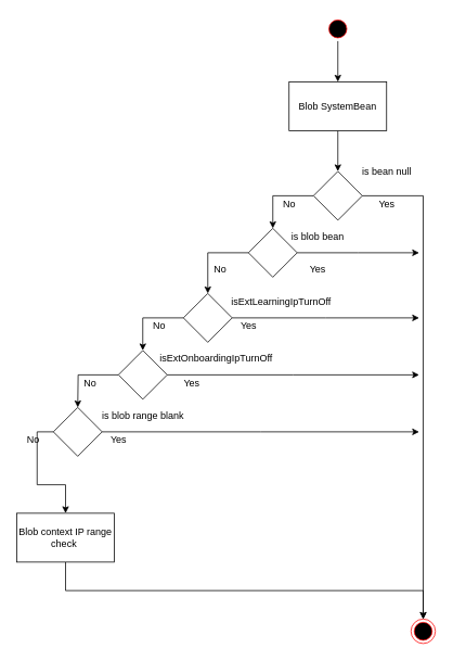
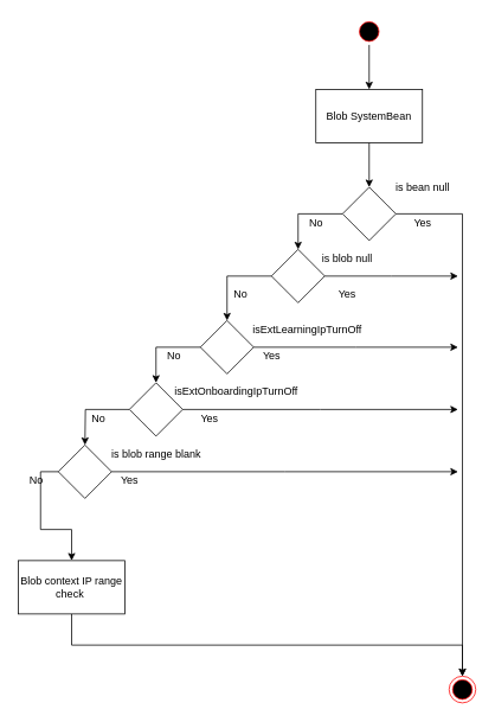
- <mxCell id="14" value="is blob bean" style="text;html=1;align=center;verticalAlign=middle;resizable=0;points=[];autosize=1;strokeColor=none;" vertex="1" parent="1"><mxGeometry x="355" y="280" width="70" height="20" as="geometry" /></mxCell>
+ <mxCell id="14" value="is blob null" style="text;html=1;align=center;verticalAlign=middle;resizable=0;points=[];autosize=1;strokeColor=none;" vertex="1" parent="1"><mxGeometry x="355" y="280" width="70" height="20" as="geometry" /></mxCell>
